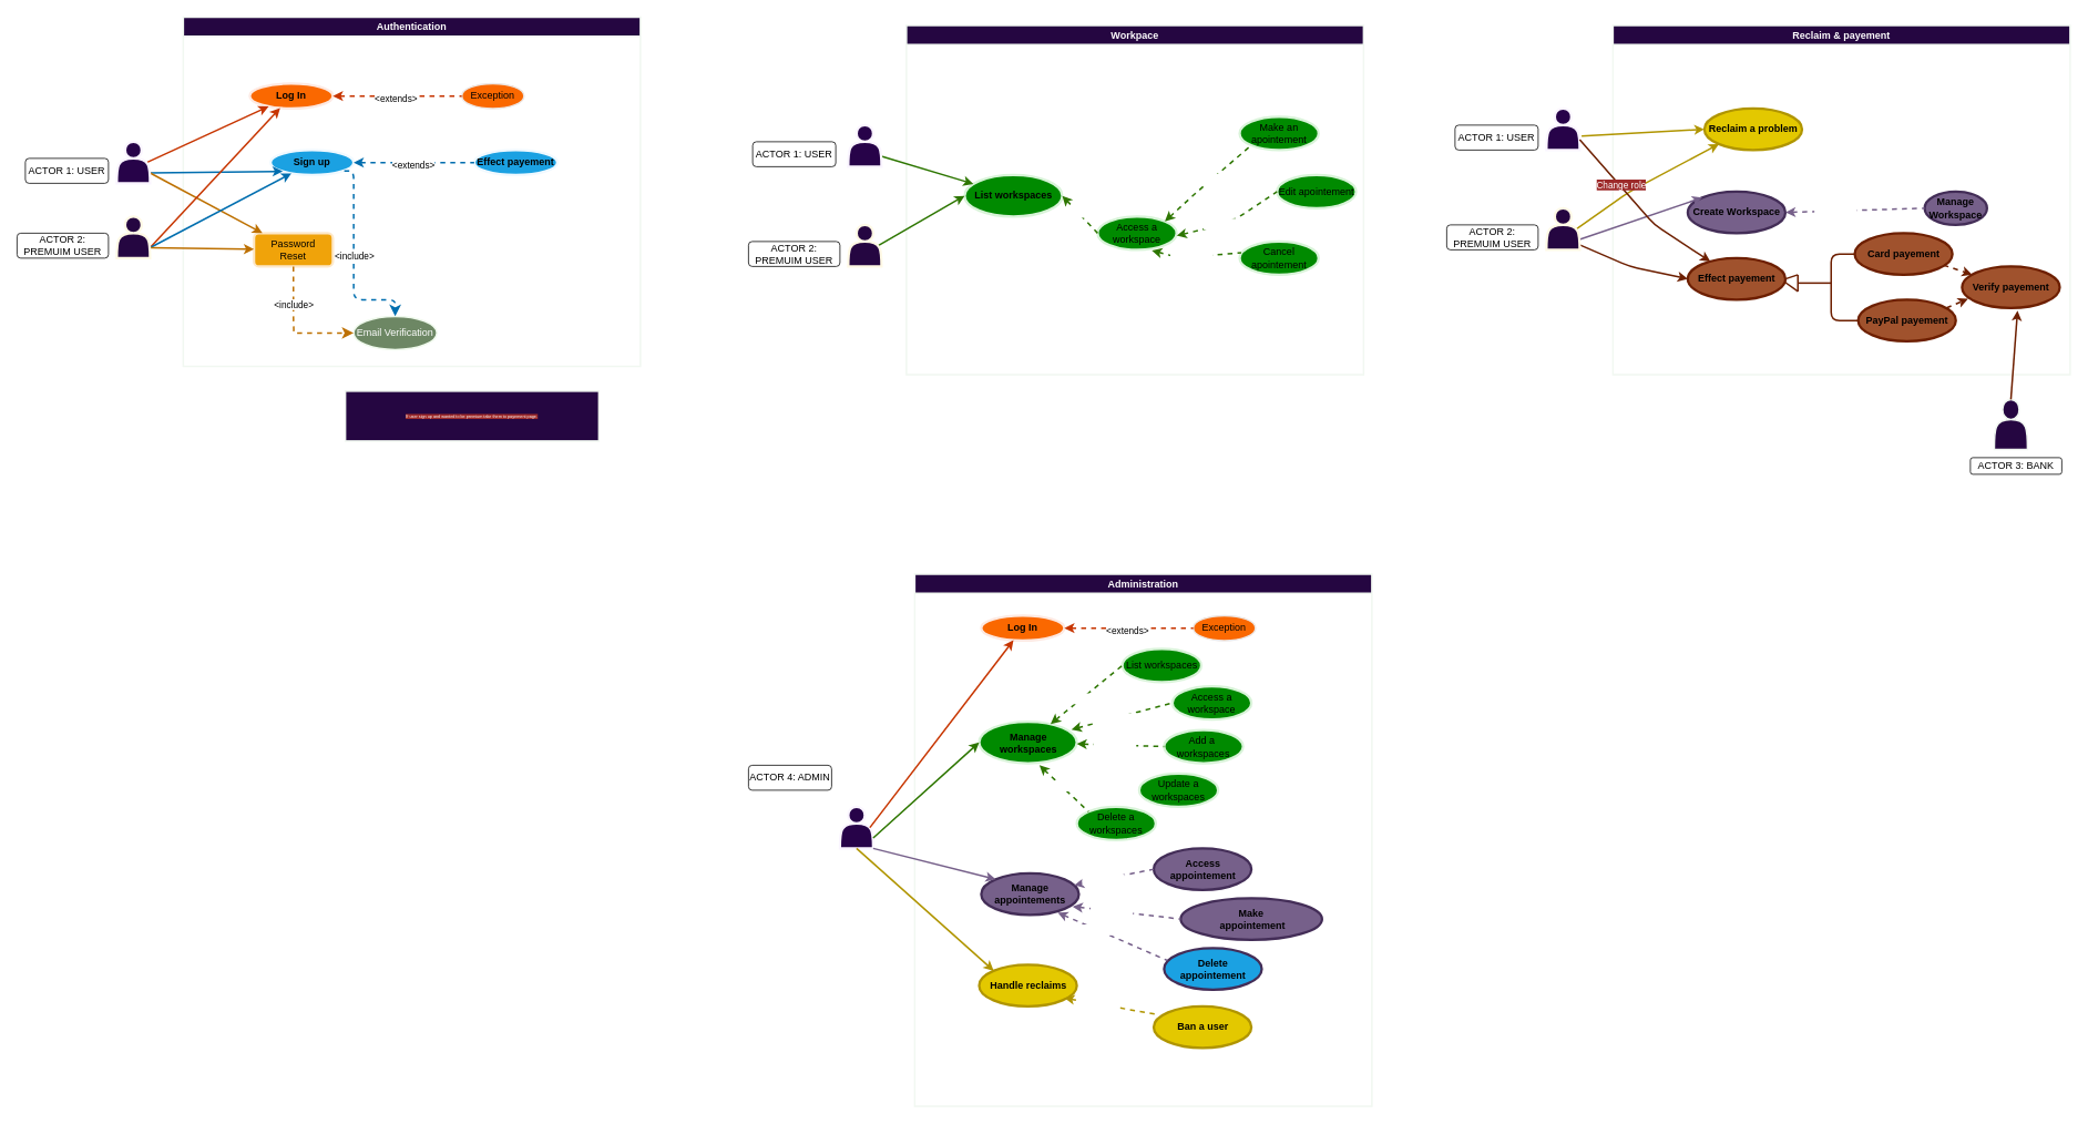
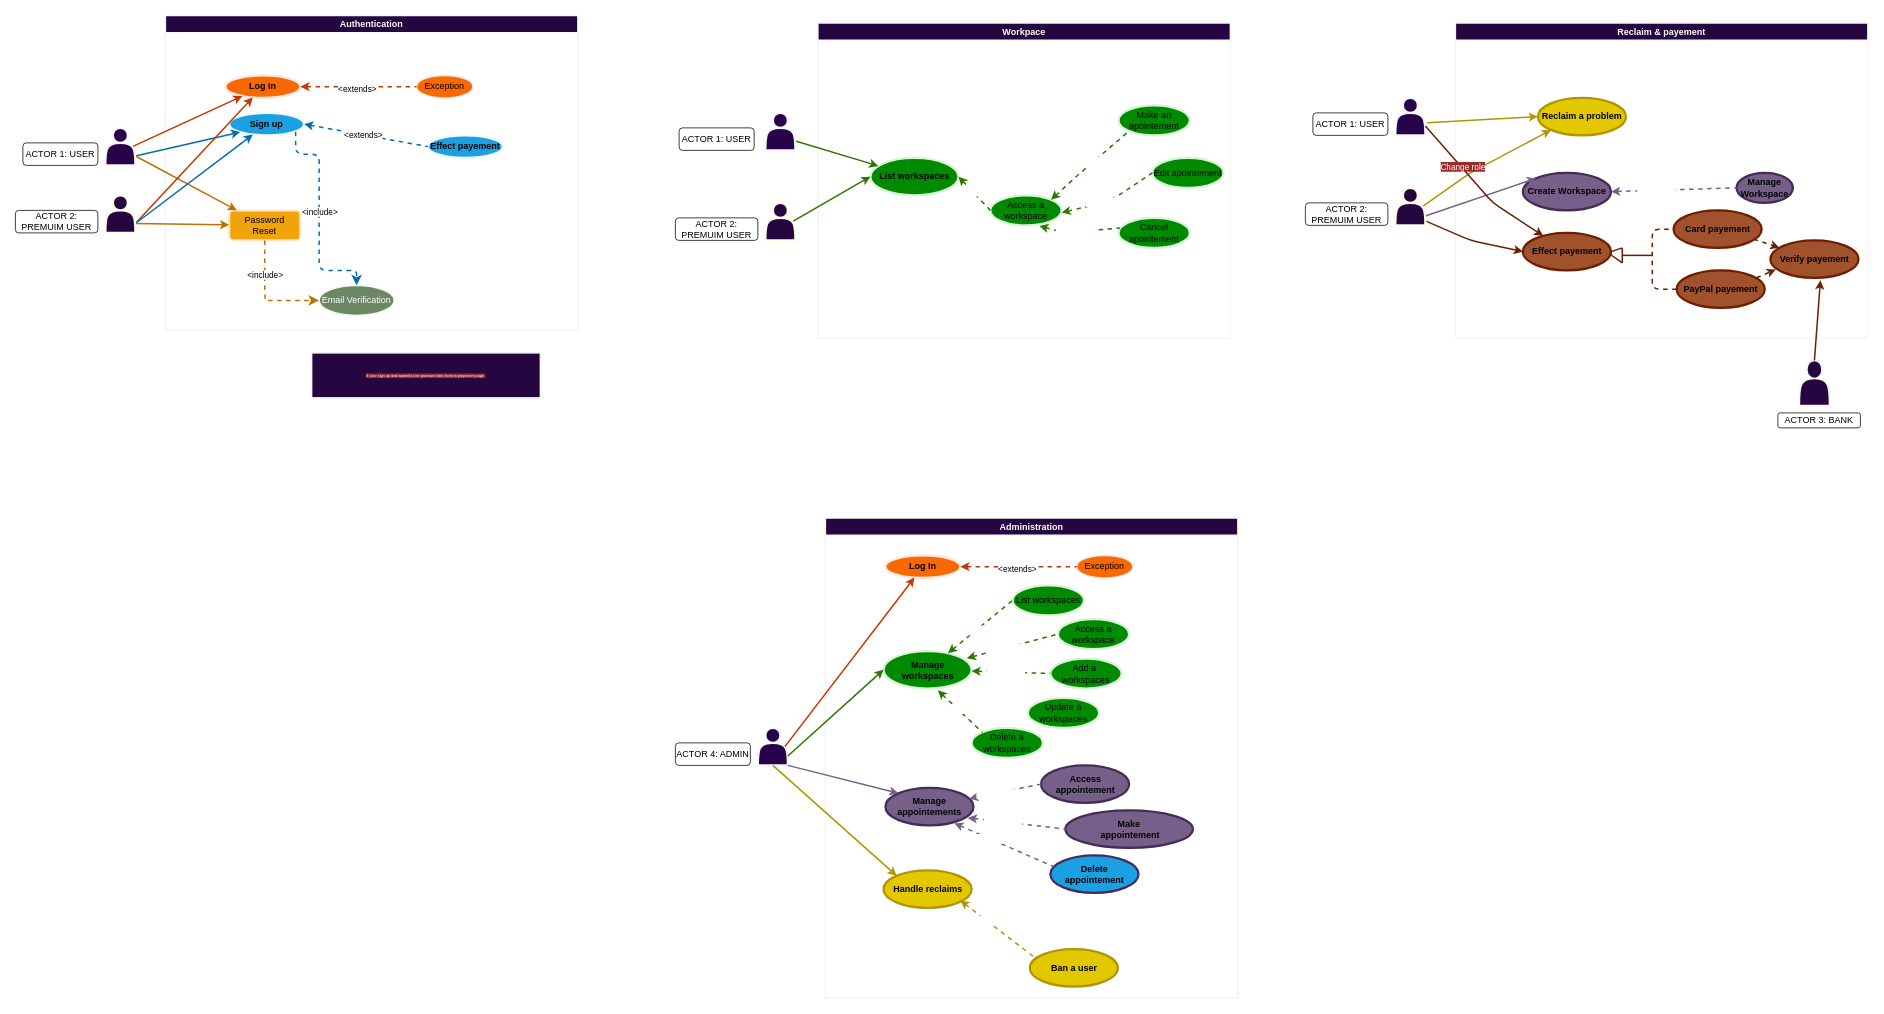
- <mxCell id="4" value="&lt;font color=&quot;#000000&quot;&gt;&lt;b&gt;Sign up&lt;/b&gt;&lt;/font&gt;" style="ellipse;whiteSpace=wrap;html=1;align=center;newEdgeStyle={&quot;edgeStyle&quot;:&quot;entityRelationEdgeStyle&quot;,&quot;startArrow&quot;:&quot;none&quot;,&quot;endArrow&quot;:&quot;none&quot;,&quot;segment&quot;:10,&quot;curved&quot;:1,&quot;sourcePerimeterSpacing&quot;:0,&quot;targetPerimeterSpacing&quot;:0};treeFolding=1;treeMoving=1;fillColor=#1ba1e2;fontColor=#ffffff;strokeColor=#f0f9ff;strokeWidth=3;" parent="2" vertex="1"><mxGeometry x="105" y="160" width="100" height="30" as="geometry" /></mxCell>
+ <mxCell id="4" value="&lt;font color=&quot;#000000&quot;&gt;&lt;b&gt;Sign up&lt;/b&gt;&lt;/font&gt;" style="ellipse;whiteSpace=wrap;html=1;align=center;newEdgeStyle={&quot;edgeStyle&quot;:&quot;entityRelationEdgeStyle&quot;,&quot;startArrow&quot;:&quot;none&quot;,&quot;endArrow&quot;:&quot;none&quot;,&quot;segment&quot;:10,&quot;curved&quot;:1,&quot;sourcePerimeterSpacing&quot;:0,&quot;targetPerimeterSpacing&quot;:0};treeFolding=1;treeMoving=1;fillColor=#1ba1e2;fontColor=#ffffff;strokeColor=#f0f9ff;strokeWidth=3;" parent="2" vertex="1"><mxGeometry x="85" y="130" width="100" height="30" as="geometry" /></mxCell>
- <mxCell id="55" value="" style="endArrow=none;html=1;rounded=1;strokeColor=#6D1F00;strokeWidth=2;fontColor=#ffffff;elbow=vertical;jumpStyle=none;entryX=0;entryY=0.5;entryDx=0;entryDy=0;exitX=0;exitY=0.5;exitDx=0;exitDy=0;" parent="47" source="54" target="53" edge="1"><mxGeometry width="50" height="50" relative="1" as="geometry"><mxPoint x="2.5" y="280" as="sourcePoint" /><mxPoint x="52.5" y="230" as="targetPoint" /><Array as="points"><mxPoint x="262.5" y="355" /><mxPoint x="262.5" y="275" /></Array></mxGeometry></mxCell>
+ <mxCell id="55" value="" style="endArrow=none;html=1;rounded=1;strokeColor=#6D1F00;strokeWidth=2;fontColor=#ffffff;elbow=vertical;jumpStyle=none;entryX=0;entryY=0.5;entryDx=0;entryDy=0;exitX=0;exitY=0.5;exitDx=0;exitDy=0;dashed=1;" parent="47" source="54" target="53" edge="1"><mxGeometry width="50" height="50" relative="1" as="geometry"><mxPoint x="2.5" y="280" as="sourcePoint" /><mxPoint x="52.5" y="230" as="targetPoint" /><Array as="points"><mxPoint x="262.5" y="355" /><mxPoint x="262.5" y="275" /></Array></mxGeometry></mxCell>
- <mxCell id="117" value="ACTOR 4: ADMIN" style="rounded=1;whiteSpace=wrap;html=1;" vertex="1" parent="1"><mxGeometry x="900" y="920" width="100" height="30" as="geometry" /></mxCell>
+ <mxCell id="117" value="ACTOR 4: ADMIN" style="rounded=1;whiteSpace=wrap;html=1;" vertex="1" parent="1"><mxGeometry x="900" y="990" width="100" height="30" as="geometry" /></mxCell>
- <mxCell id="108" value="&lt;font color=&quot;#000000&quot;&gt;&lt;b&gt;Ban a user&lt;/b&gt;&lt;/font&gt;" style="ellipse;whiteSpace=wrap;html=1;align=center;newEdgeStyle={&quot;edgeStyle&quot;:&quot;entityRelationEdgeStyle&quot;,&quot;startArrow&quot;:&quot;none&quot;,&quot;endArrow&quot;:&quot;none&quot;,&quot;segment&quot;:10,&quot;curved&quot;:1,&quot;sourcePerimeterSpacing&quot;:0,&quot;targetPerimeterSpacing&quot;:0};treeFolding=1;treeMoving=1;fillColor=#e3c800;fontColor=#000000;strokeColor=#B09500;strokeWidth=3;" vertex="1" parent="80"><mxGeometry x="287.5" y="520" width="117.5" height="50" as="geometry" /></mxCell>
+ <mxCell id="108" value="&lt;font color=&quot;#000000&quot;&gt;&lt;b&gt;Ban a user&lt;/b&gt;&lt;/font&gt;" style="ellipse;whiteSpace=wrap;html=1;align=center;newEdgeStyle={&quot;edgeStyle&quot;:&quot;entityRelationEdgeStyle&quot;,&quot;startArrow&quot;:&quot;none&quot;,&quot;endArrow&quot;:&quot;none&quot;,&quot;segment&quot;:10,&quot;curved&quot;:1,&quot;sourcePerimeterSpacing&quot;:0,&quot;targetPerimeterSpacing&quot;:0};treeFolding=1;treeMoving=1;fillColor=#e3c800;fontColor=#000000;strokeColor=#B09500;strokeWidth=3;" vertex="1" parent="80"><mxGeometry x="272.5" y="575" width="117.5" height="50" as="geometry" /></mxCell>
